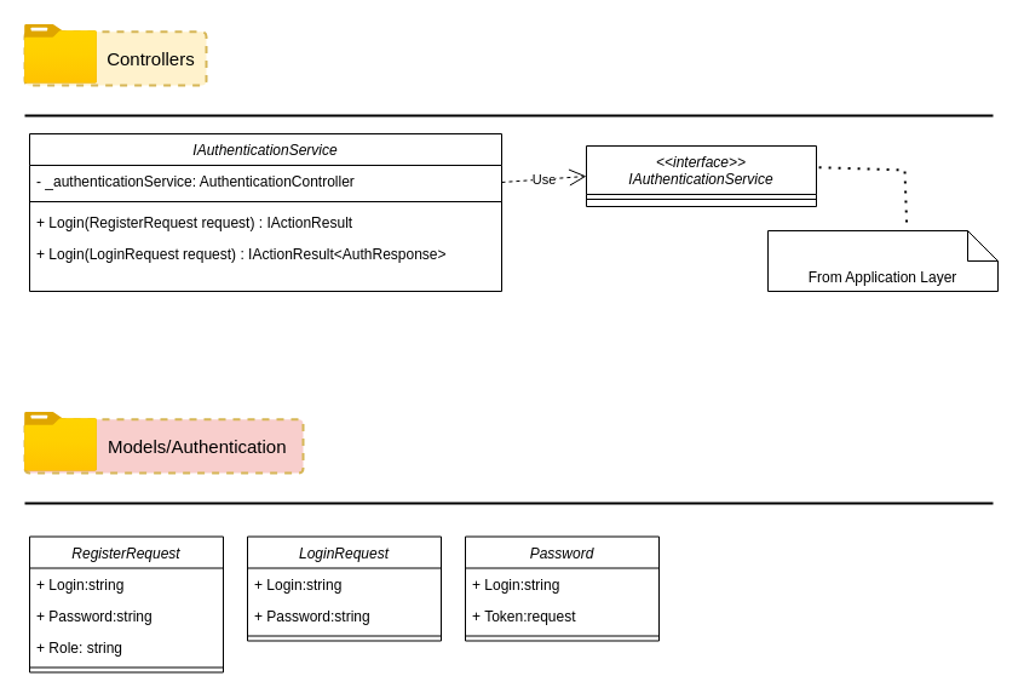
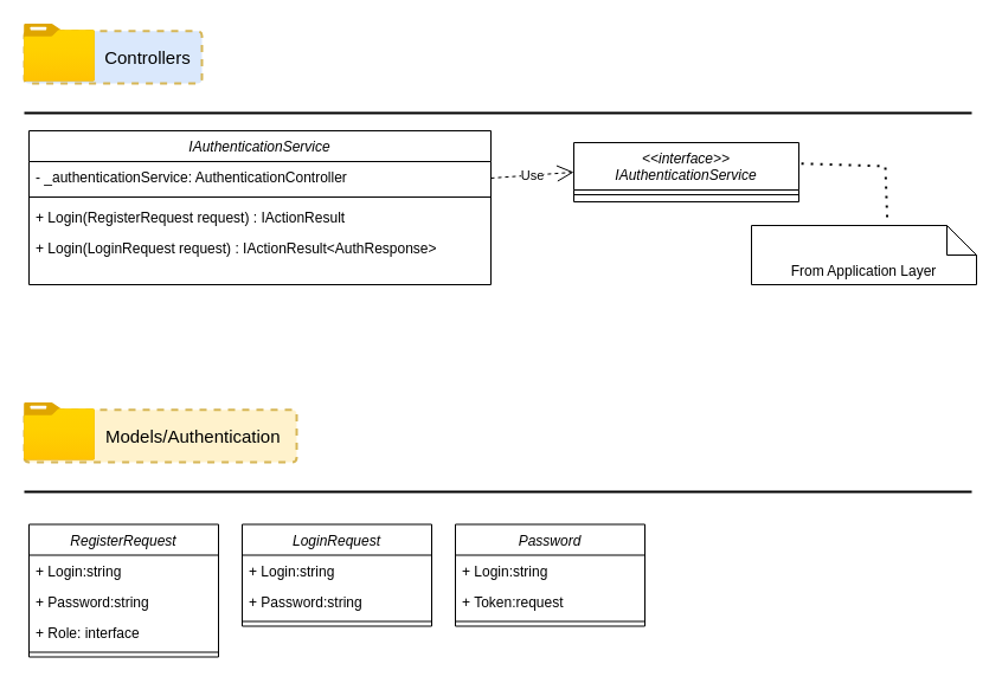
- <mxCell id="2" value="&lt;div style=&quot;&quot;&gt;&lt;span style=&quot;font-size: 15px; background-color: initial;&quot;&gt;Controllers&amp;nbsp;&amp;nbsp;&lt;/span&gt;&lt;/div&gt;" style="rounded=1;arcSize=9;align=right;spacingLeft=5;strokeColor=#d6b656;html=1;strokeWidth=2;fontSize=12;dashed=1;fillColor=#fff2cc;" vertex="1" parent="1"><mxGeometry x="20" y="25.65" width="150" height="44.35" as="geometry" /></mxCell>
+ <mxCell id="2" value="&lt;div style=&quot;&quot;&gt;&lt;span style=&quot;font-size: 15px; background-color: initial;&quot;&gt;Controllers&amp;nbsp;&amp;nbsp;&lt;/span&gt;&lt;/div&gt;" style="rounded=1;arcSize=9;align=right;spacingLeft=5;strokeColor=#d6b656;html=1;strokeWidth=2;fontSize=12;dashed=1;fillColor=#dae8fc;" vertex="1" parent="1"><mxGeometry x="20" y="25.65" width="150" height="44.35" as="geometry" /></mxCell>
- <mxCell id="15" value="&lt;font style=&quot;font-size: 15px;&quot;&gt;Models/Authentication&amp;nbsp; &amp;nbsp;&lt;/font&gt;" style="rounded=1;arcSize=9;align=right;spacingLeft=5;strokeColor=#d6b656;html=1;strokeWidth=2;fontSize=12;dashed=1;fillColor=#f8cecc;" vertex="1" parent="1"><mxGeometry x="20" y="345.65" width="230" height="44.35" as="geometry" /></mxCell>
+ <mxCell id="15" value="&lt;font style=&quot;font-size: 15px;&quot;&gt;Models/Authentication&amp;nbsp; &amp;nbsp;&lt;/font&gt;" style="rounded=1;arcSize=9;align=right;spacingLeft=5;strokeColor=#d6b656;html=1;strokeWidth=2;fontSize=12;dashed=1;fillColor=#fff2cc;" vertex="1" parent="1"><mxGeometry x="20" y="345.65" width="230" height="44.35" as="geometry" /></mxCell>
- <mxCell id="21" value="+ Role: string" style="text;align=left;verticalAlign=top;spacingLeft=4;spacingRight=4;overflow=hidden;rotatable=0;points=[[0,0.5],[1,0.5]];portConstraint=eastwest;rounded=0;shadow=0;html=0;" vertex="1" parent="18"><mxGeometry y="78" width="160" height="26" as="geometry" /></mxCell>
+ <mxCell id="21" value="+ Role: interface" style="text;align=left;verticalAlign=top;spacingLeft=4;spacingRight=4;overflow=hidden;rotatable=0;points=[[0,0.5],[1,0.5]];portConstraint=eastwest;rounded=0;shadow=0;html=0;" vertex="1" parent="18"><mxGeometry y="78" width="160" height="26" as="geometry" /></mxCell>
